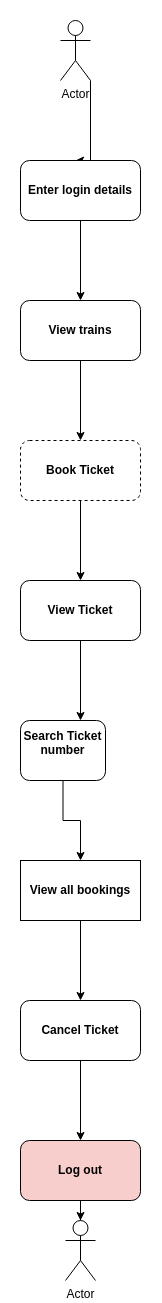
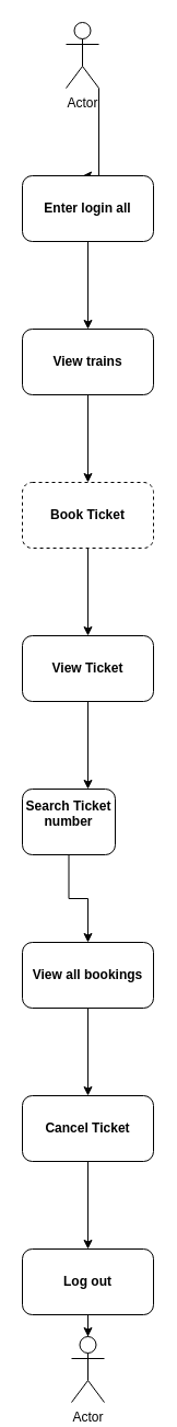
- <mxCell id="5" value="Enter login details" style="rounded=1;whiteSpace=wrap;html=1;fontStyle=1" parent="1" vertex="1"><mxGeometry x="20" y="160" width="120" height="60" as="geometry" /></mxCell>
+ <mxCell id="5" value="Enter login all" style="rounded=1;whiteSpace=wrap;html=1;fontStyle=1" parent="1" vertex="1"><mxGeometry x="20" y="160" width="120" height="60" as="geometry" /></mxCell>
- <mxCell id="14" value="&lt;b&gt;View all bookings&lt;/b&gt;" style="whiteSpace=wrap;html=1;rounded=0;" parent="1" vertex="1"><mxGeometry x="20" y="860" width="120" height="60" as="geometry" /></mxCell>
+ <mxCell id="14" value="&lt;b&gt;View all bookings&lt;/b&gt;" style="rounded=1;whiteSpace=wrap;html=1;" parent="1" vertex="1"><mxGeometry x="20" y="860" width="120" height="60" as="geometry" /></mxCell>
- <mxCell id="18" value="Log out" style="rounded=1;whiteSpace=wrap;html=1;fontStyle=1;fillColor=#f8cecc;" parent="1" vertex="1"><mxGeometry x="20" y="1140" width="120" height="60" as="geometry" /></mxCell>
+ <mxCell id="18" value="Log out" style="rounded=1;whiteSpace=wrap;html=1;fontStyle=1" parent="1" vertex="1"><mxGeometry x="20" y="1140" width="120" height="60" as="geometry" /></mxCell>
